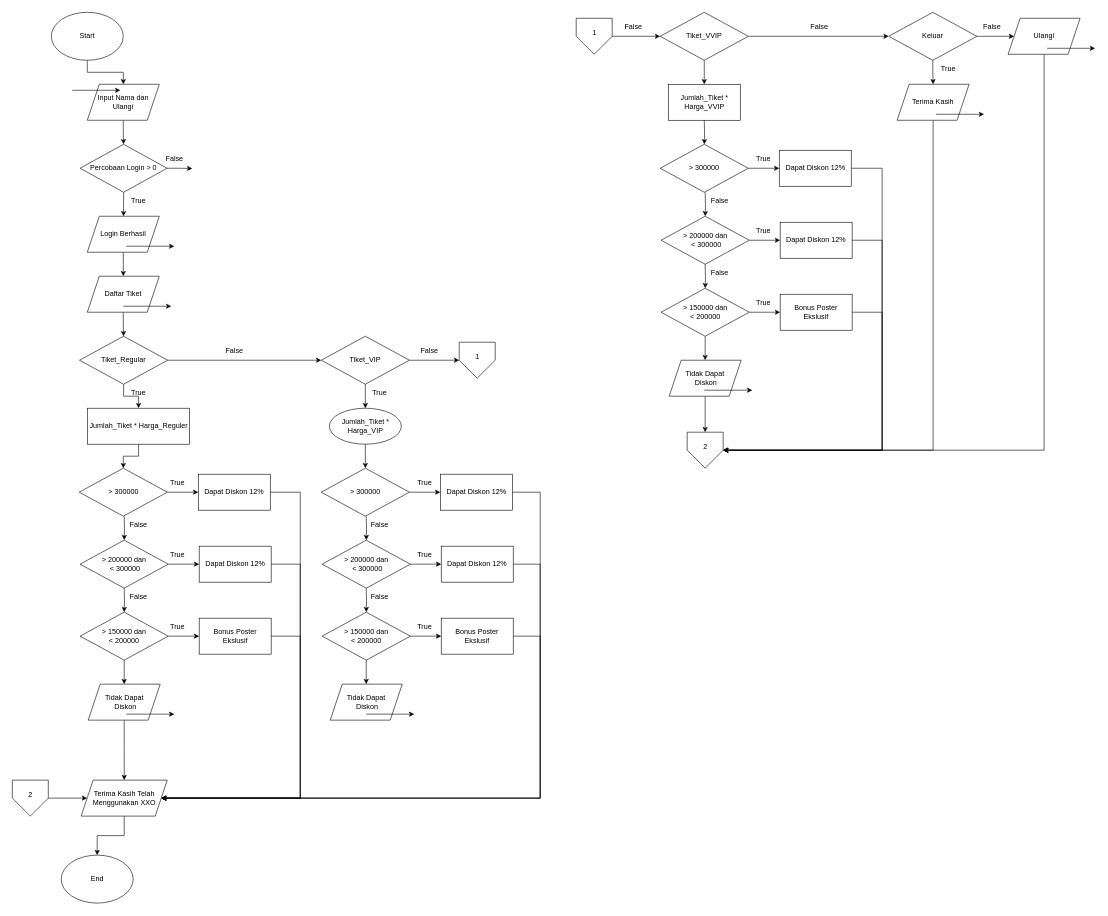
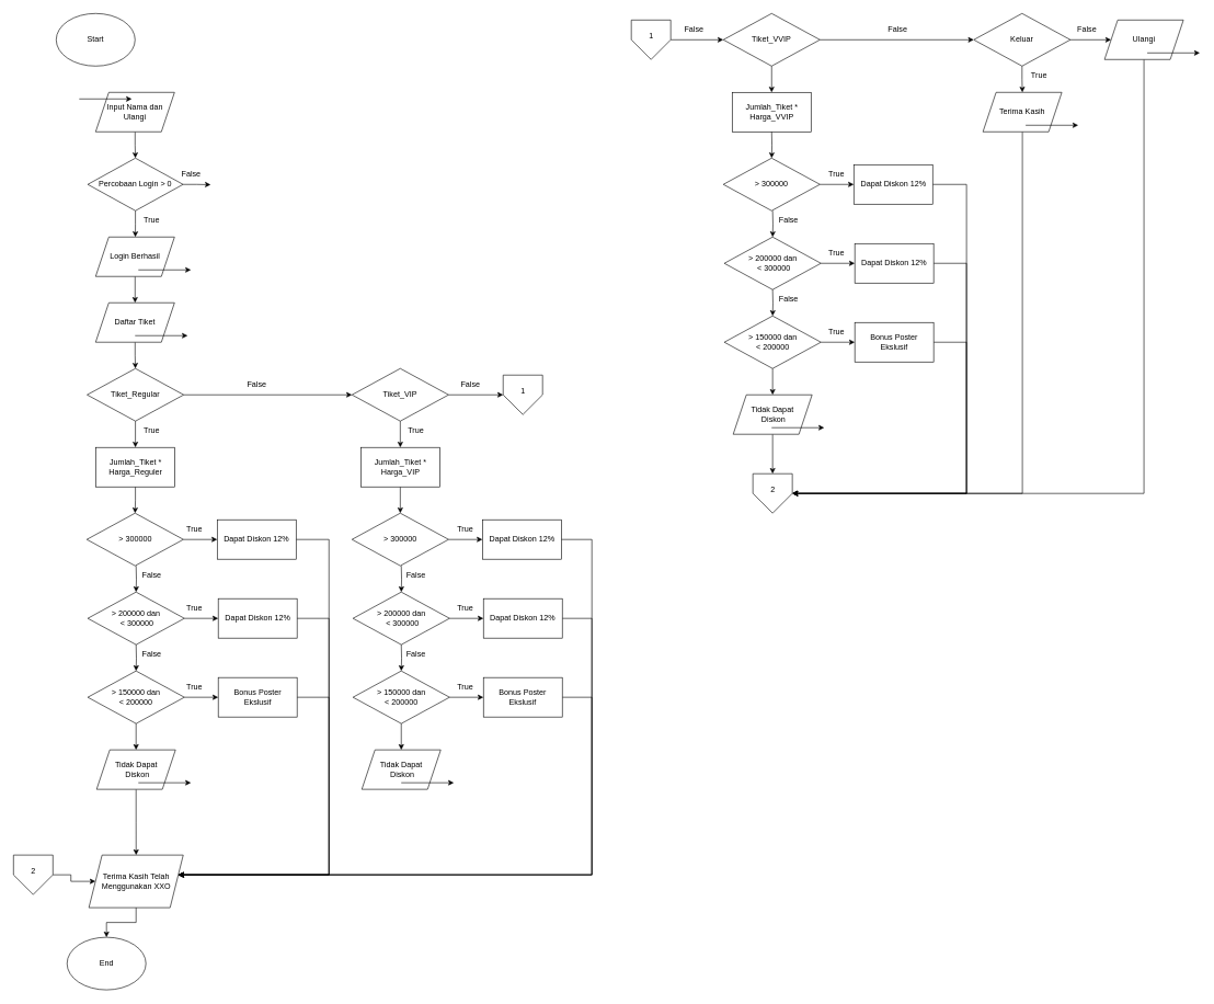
- <mxCell id="2" style="edgeStyle=orthogonalEdgeStyle;rounded=0;orthogonalLoop=1;jettySize=auto;html=1;exitX=0.5;exitY=1;exitDx=0;exitDy=0;" parent="1" source="3" target="5" edge="1"><mxGeometry relative="1" as="geometry" /></mxCell>
- <mxCell id="27" value="Jumlah_Tiket * Harga_Reguler" style="rounded=0;whiteSpace=wrap;html=1;" parent="1" vertex="1"><mxGeometry x="145.5" y="680" width="170" height="60" as="geometry" /></mxCell>
+ <mxCell id="27" value="Jumlah_Tiket * Harga_Reguler" style="rounded=0;whiteSpace=wrap;html=1;" parent="1" vertex="1"><mxGeometry x="145.5" y="680" width="120" height="60" as="geometry" /></mxCell>
- <mxCell id="29" value="Jumlah_Tiket * Harga_VIP" style="ellipse;whiteSpace=wrap;html=1;" parent="1" vertex="1"><mxGeometry x="548.5" y="680" width="120" height="60" as="geometry" /></mxCell>
+ <mxCell id="29" value="Jumlah_Tiket * Harga_VIP" style="rounded=0;whiteSpace=wrap;html=1;" parent="1" vertex="1"><mxGeometry x="548.5" y="680" width="120" height="60" as="geometry" /></mxCell>
- <mxCell id="78" value="Terima Kasih Telah Menggunakan XXO" style="shape=parallelogram;perimeter=parallelogramPerimeter;whiteSpace=wrap;html=1;fixedSize=1;" parent="1" vertex="1"><mxGeometry x="134.75" y="1300" width="143.5" height="60" as="geometry" /></mxCell>
+ <mxCell id="78" value="Terima Kasih Telah Menggunakan XXO" style="shape=parallelogram;perimeter=parallelogramPerimeter;whiteSpace=wrap;html=1;fixedSize=1;" parent="1" vertex="1"><mxGeometry x="134.75" y="1300" width="143.5" height="80" as="geometry" /></mxCell>
